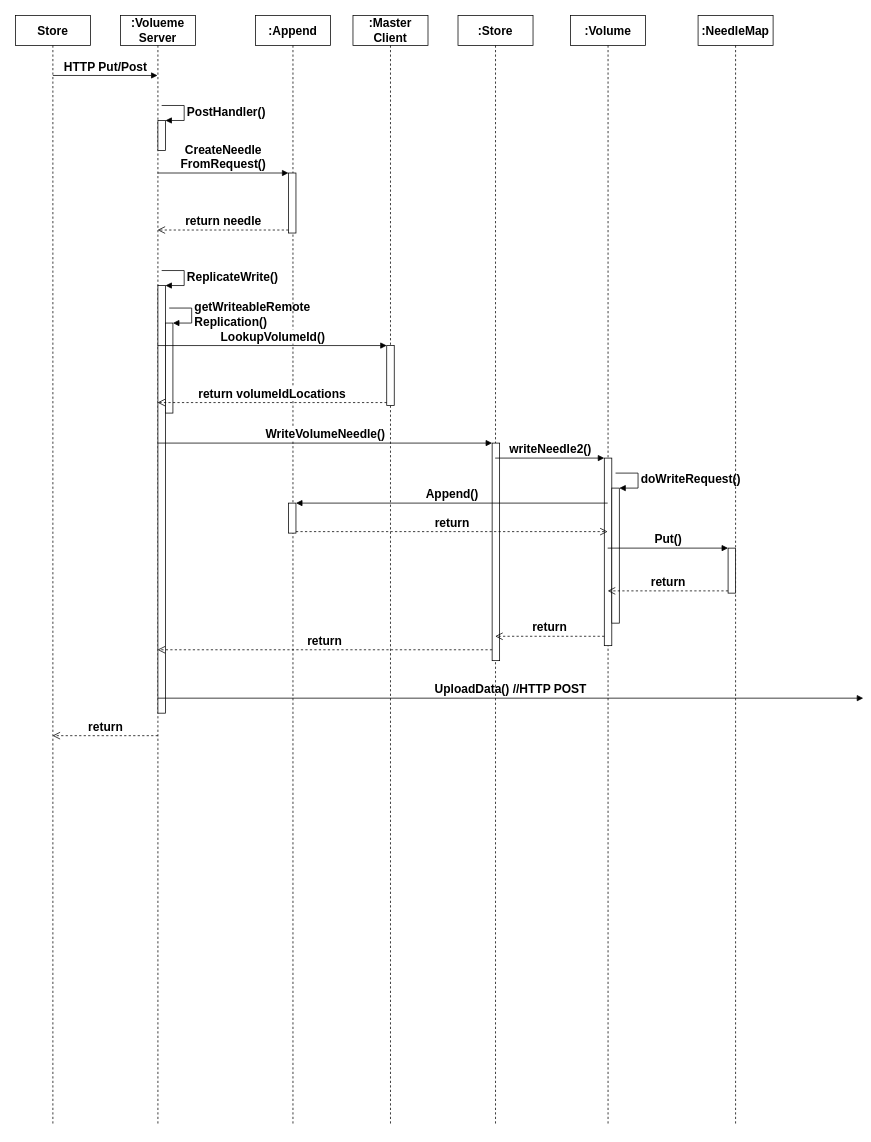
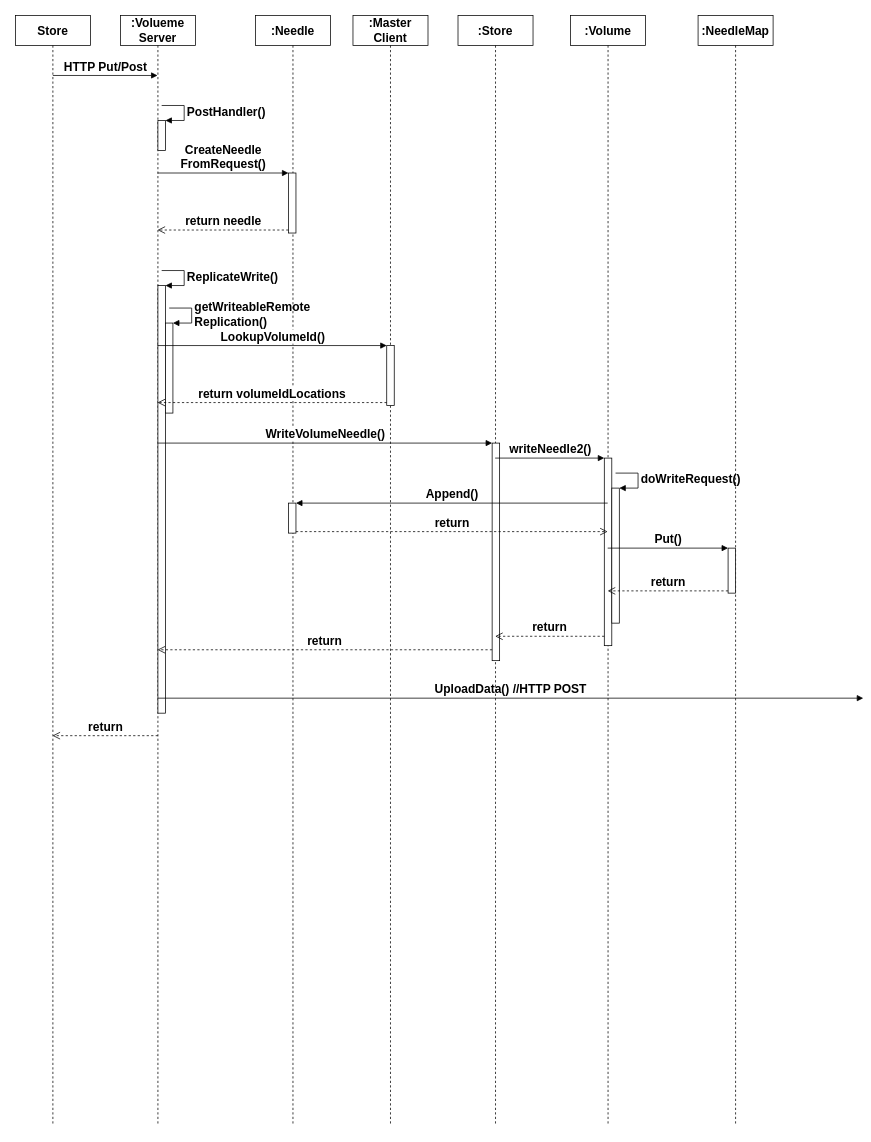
- <mxCell id="11" value=":Append" style="shape=umlLifeline;perimeter=lifelinePerimeter;whiteSpace=wrap;html=1;container=1;collapsible=0;recursiveResize=0;outlineConnect=0;fontSize=16;fontStyle=1" vertex="1" parent="1"><mxGeometry x="340" y="20" width="100" height="1480" as="geometry" /></mxCell>
+ <mxCell id="11" value=":Needle" style="shape=umlLifeline;perimeter=lifelinePerimeter;whiteSpace=wrap;html=1;container=1;collapsible=0;recursiveResize=0;outlineConnect=0;fontSize=16;fontStyle=1" vertex="1" parent="1"><mxGeometry x="340" y="20" width="100" height="1480" as="geometry" /></mxCell>
